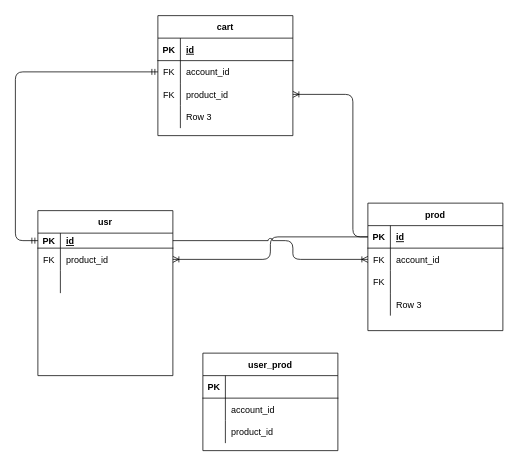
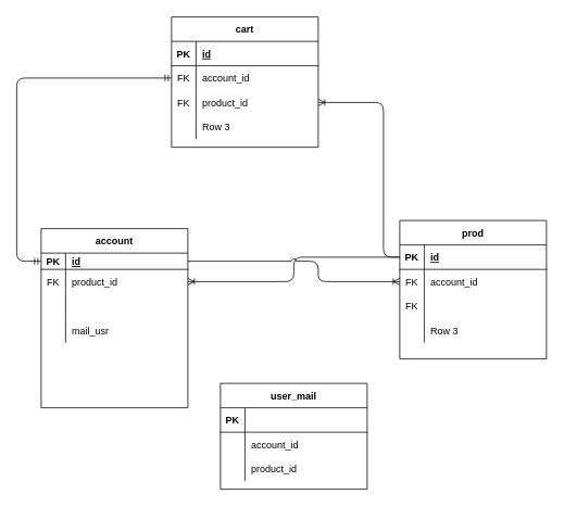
- <mxCell id="28" value="usr" style="shape=table;startSize=30;container=1;collapsible=1;childLayout=tableLayout;fixedRows=1;rowLines=0;fontStyle=1;align=center;resizeLast=1;" vertex="1" parent="1"><mxGeometry x="50" y="280" width="180" height="220" as="geometry" /></mxCell>
+ <mxCell id="28" value="account" style="shape=table;startSize=30;container=1;collapsible=1;childLayout=tableLayout;fixedRows=1;rowLines=0;fontStyle=1;align=center;resizeLast=1;" vertex="1" parent="1"><mxGeometry x="50" y="280" width="180" height="220" as="geometry" /></mxCell>
+ <mxCell id="40" value="mail_usr" style="shape=partialRectangle;connectable=0;fillColor=none;top=0;left=0;bottom=0;right=0;align=left;spacingLeft=6;overflow=hidden;" vertex="1" parent="38"><mxGeometry x="30" width="150" height="30" as="geometry" /></mxCell>
- <mxCell id="47" value="user_prod" style="shape=table;startSize=30;container=1;collapsible=1;childLayout=tableLayout;fixedRows=1;rowLines=0;fontStyle=1;align=center;resizeLast=1;" vertex="1" parent="1"><mxGeometry x="270" y="470" width="180" height="130" as="geometry" /></mxCell>
+ <mxCell id="47" value="user_mail" style="shape=table;startSize=30;container=1;collapsible=1;childLayout=tableLayout;fixedRows=1;rowLines=0;fontStyle=1;align=center;resizeLast=1;" vertex="1" parent="1"><mxGeometry x="270" y="470" width="180" height="130" as="geometry" /></mxCell>
